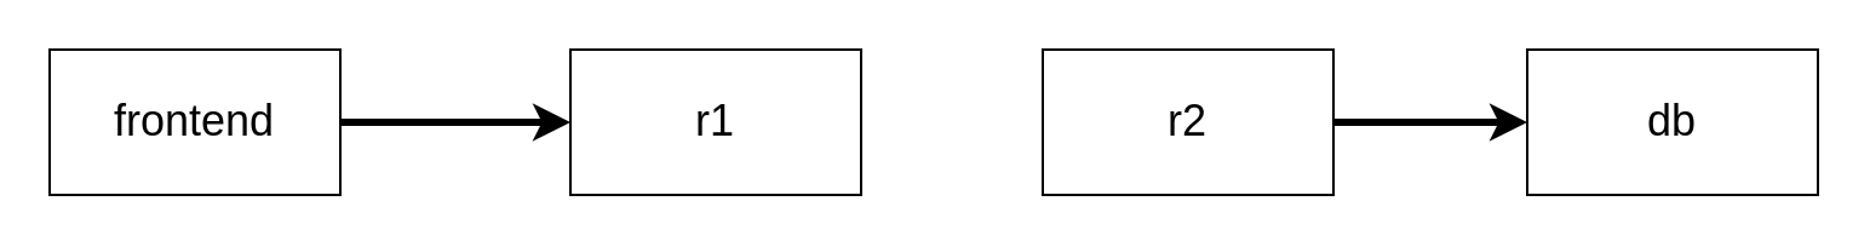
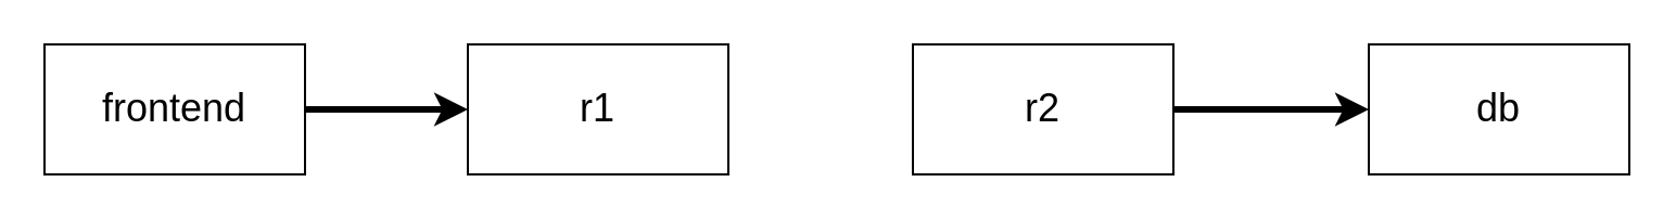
- <mxCell id="4" value="&lt;font style=&quot;font-size: 18px;&quot;&gt;r1&lt;/font&gt;" style="rounded=0;whiteSpace=wrap;html=1;" vertex="1" parent="1"><mxGeometry x="235" y="20" width="120" height="60" as="geometry" /></mxCell>
+ <mxCell id="4" value="&lt;font style=&quot;font-size: 18px;&quot;&gt;r1&lt;/font&gt;" style="rounded=0;whiteSpace=wrap;html=1;" vertex="1" parent="1"><mxGeometry x="215" y="20" width="120" height="60" as="geometry" /></mxCell>
- <mxCell id="5" value="&lt;font style=&quot;font-size: 18px;&quot;&gt;r2&lt;/font&gt;" style="rounded=0;whiteSpace=wrap;html=1;" vertex="1" parent="1"><mxGeometry x="430" y="20" width="120" height="60" as="geometry" /></mxCell>
+ <mxCell id="5" value="&lt;font style=&quot;font-size: 18px;&quot;&gt;r2&lt;/font&gt;" style="rounded=0;whiteSpace=wrap;html=1;" vertex="1" parent="1"><mxGeometry x="420" y="20" width="120" height="60" as="geometry" /></mxCell>
